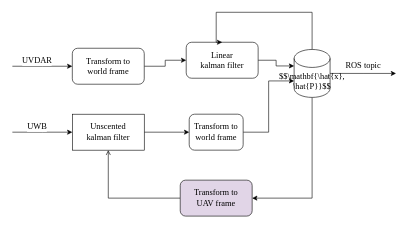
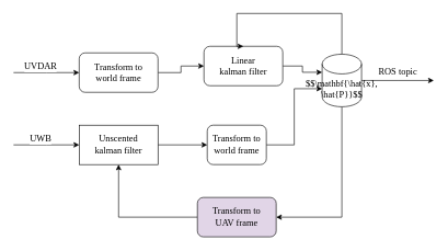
- <mxCell id="12" style="edgeStyle=orthogonalEdgeStyle;rounded=0;orthogonalLoop=1;jettySize=auto;html=1;entryX=0.5;entryY=1;entryDx=0;entryDy=0;fontFamily=Times New Roman;fontSize=14;endArrow=open;" edge="1" parent="1" source="13" target="11"><mxGeometry relative="1" as="geometry" /></mxCell>
+ <mxCell id="12" style="edgeStyle=orthogonalEdgeStyle;rounded=0;orthogonalLoop=1;jettySize=auto;html=1;entryX=0.5;entryY=1;entryDx=0;entryDy=0;fontFamily=Times New Roman;fontSize=14;" edge="1" parent="1" source="13" target="11"><mxGeometry relative="1" as="geometry" /></mxCell>
